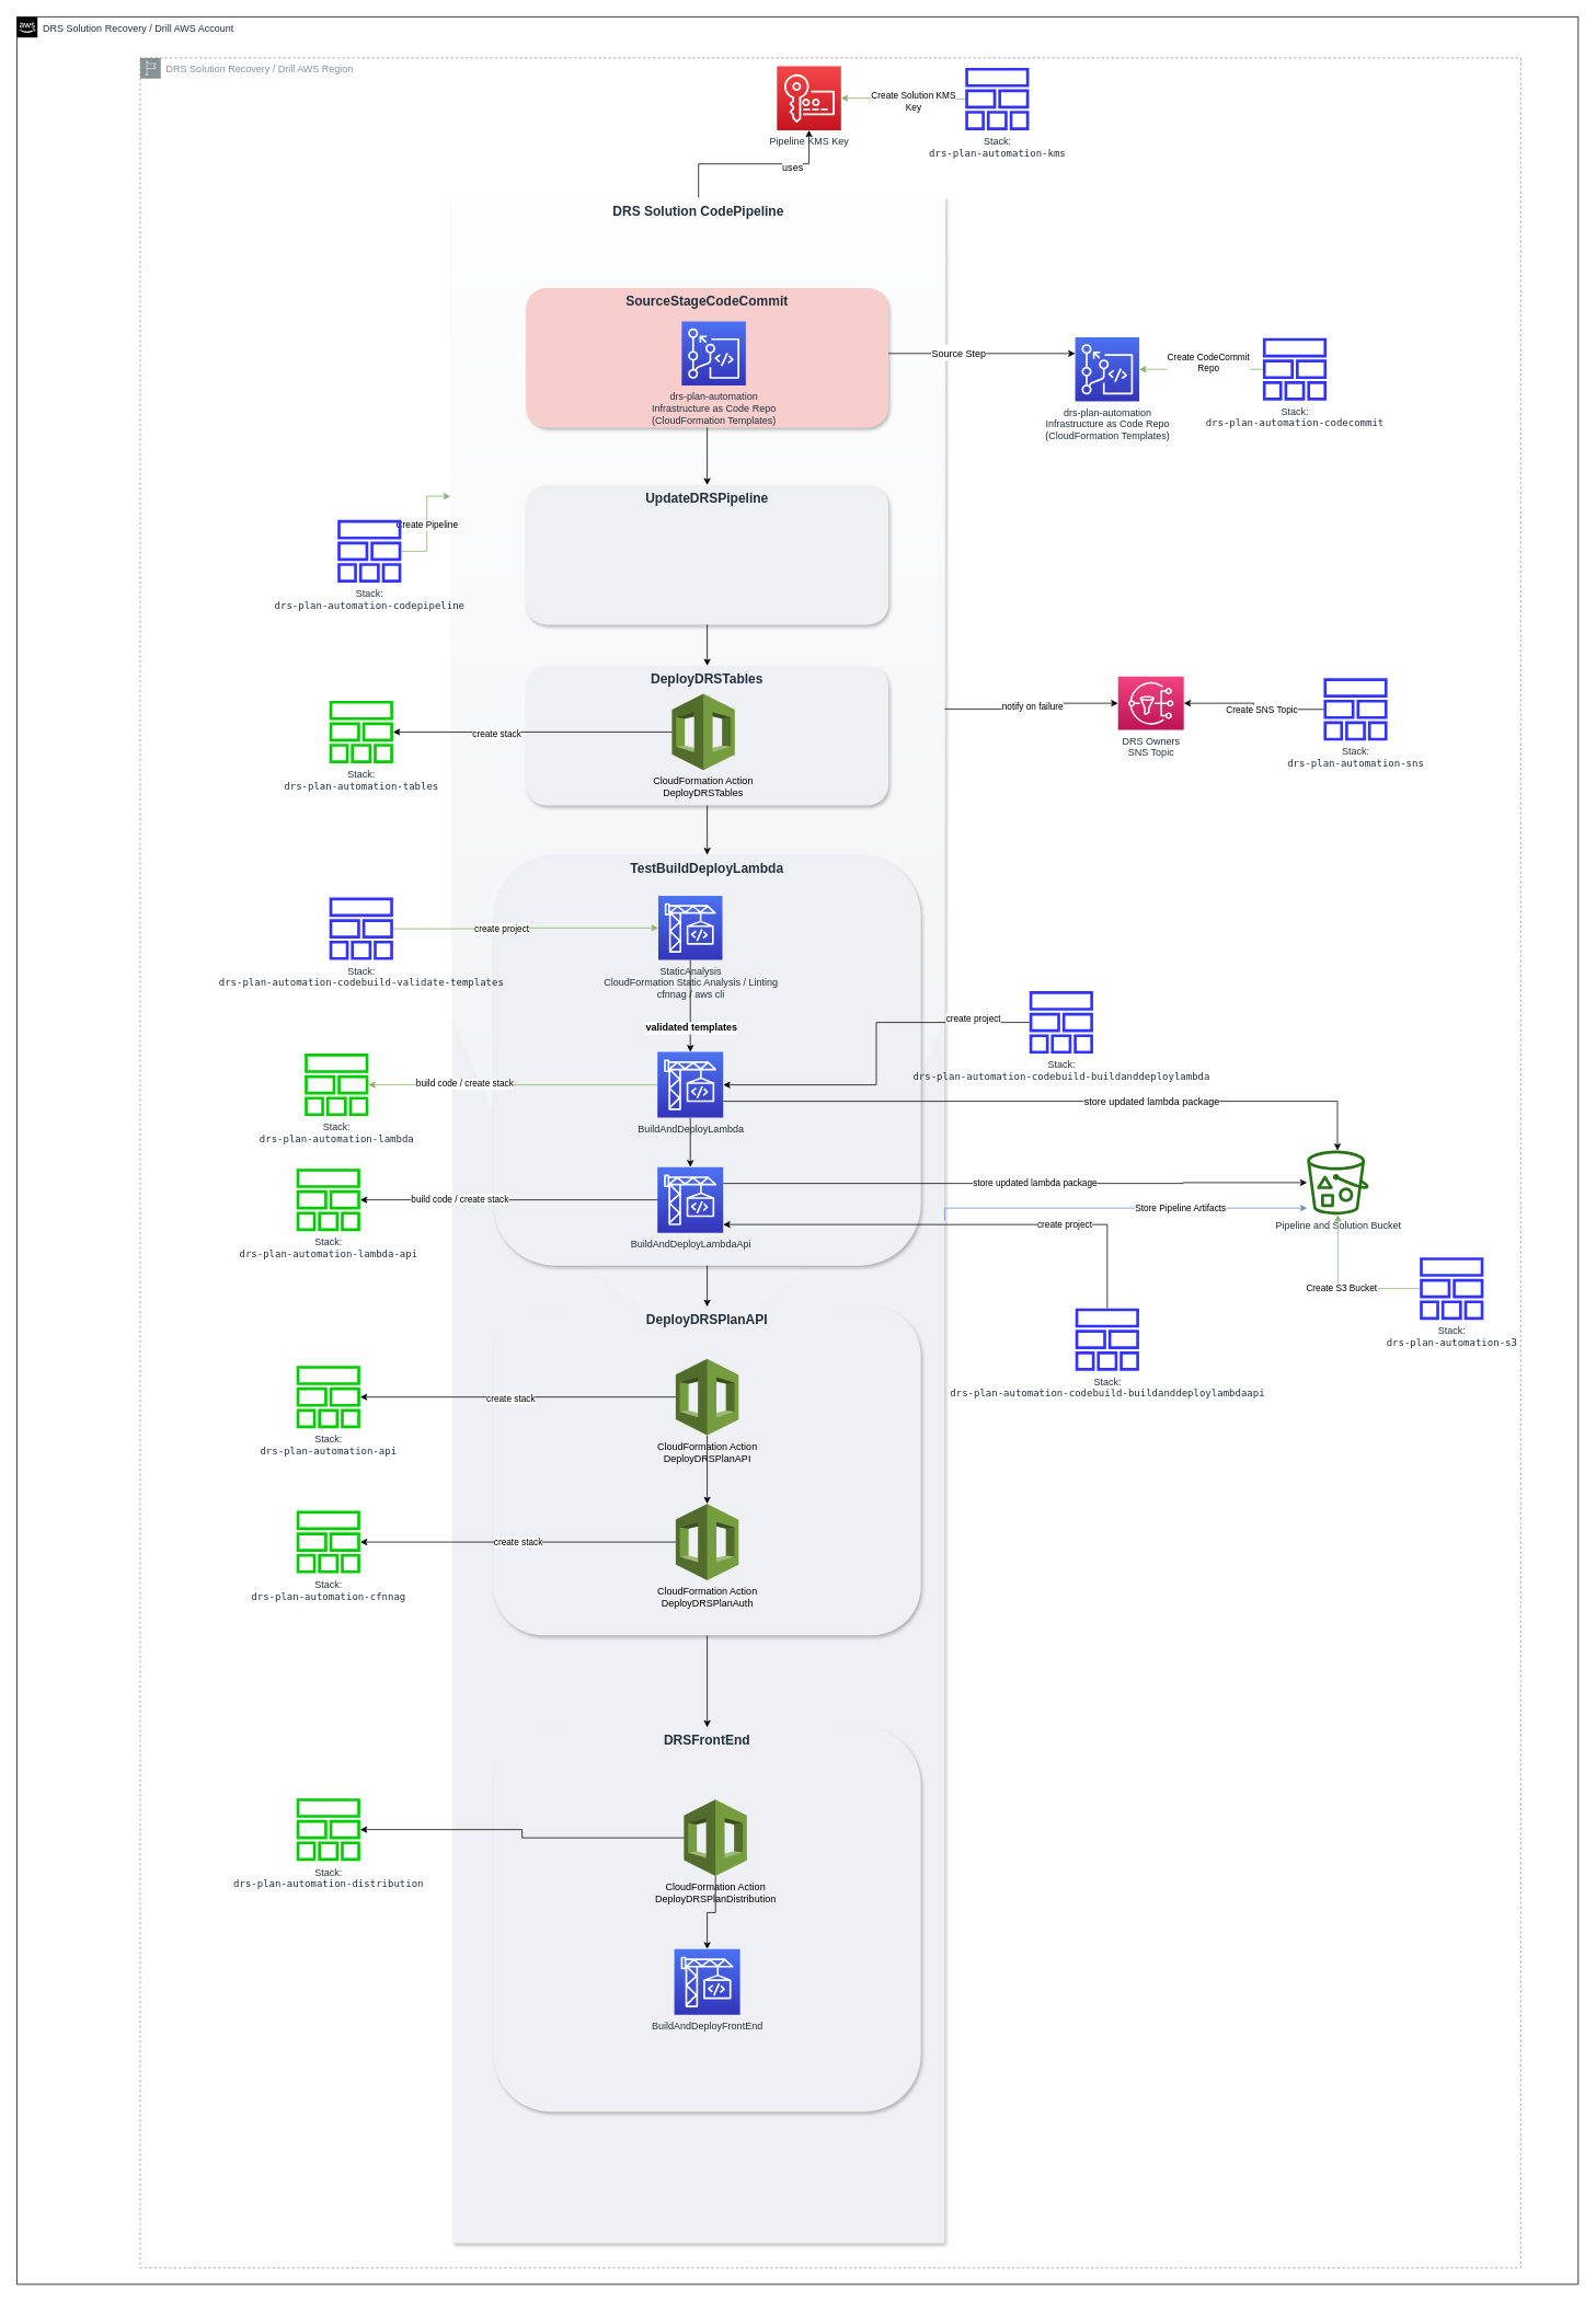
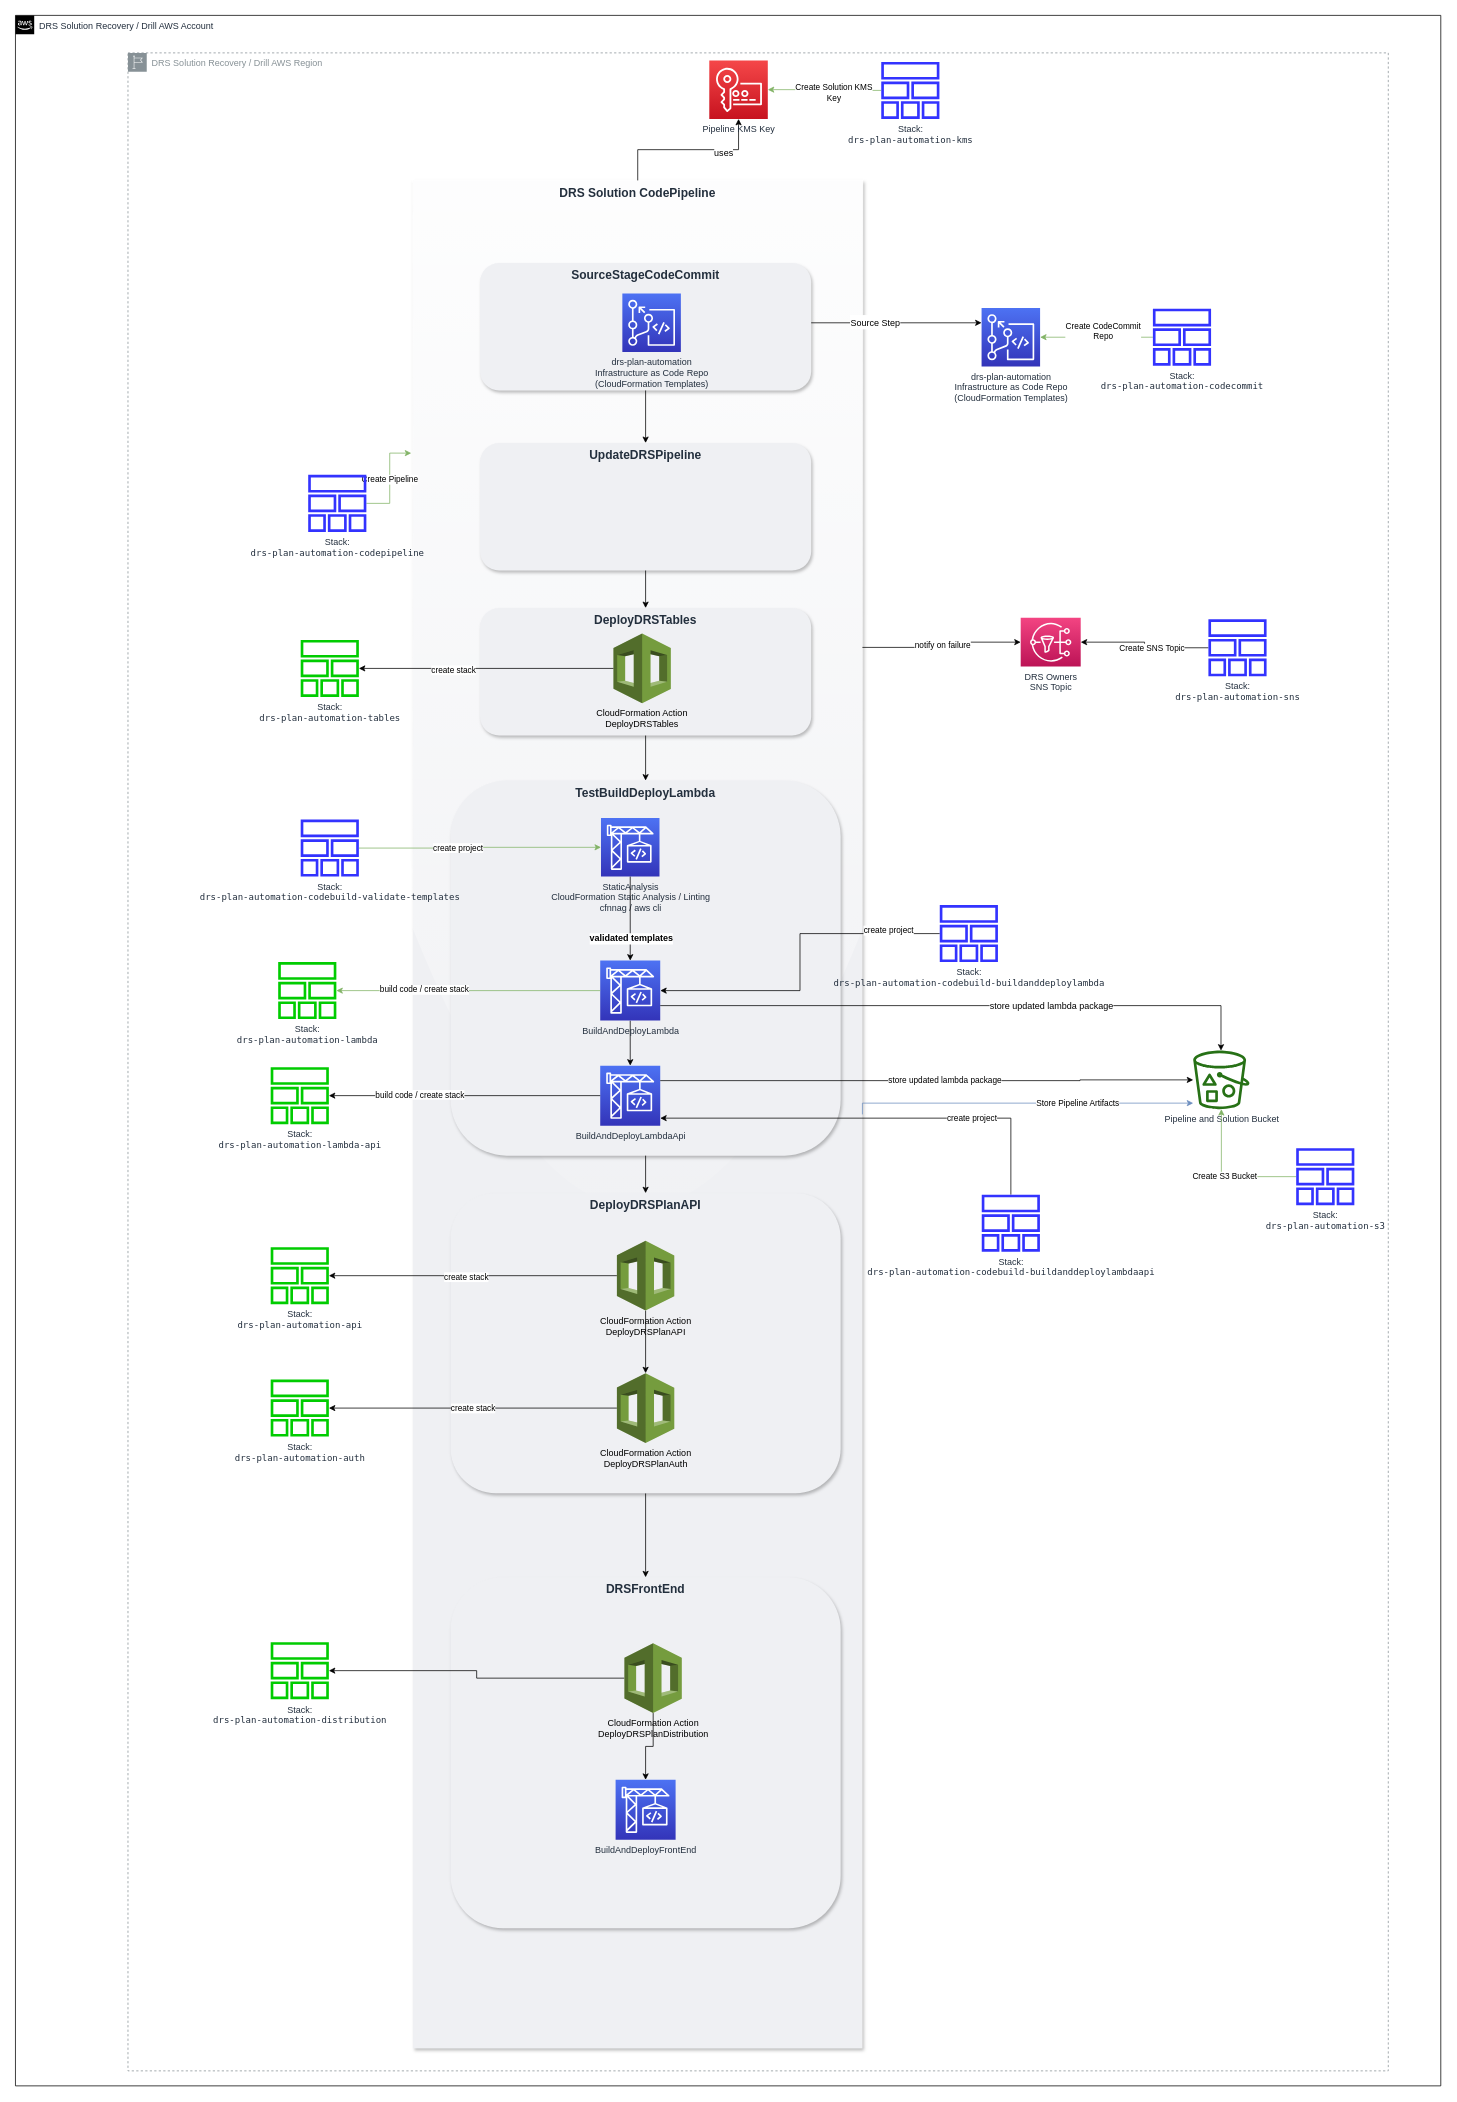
- <mxCell id="36" value="SourceStageCodeCommit" style="fillColor=#f8cecc;strokeColor=none;dashed=0;verticalAlign=top;fontStyle=1;fontColor=#232F3D;fontSize=16;glass=0;rounded=1;shadow=1;" parent="35" vertex="1"><mxGeometry width="441.392" height="170" as="geometry" /></mxCell>
+ <mxCell id="36" value="SourceStageCodeCommit" style="fillColor=#EFF0F3;strokeColor=none;dashed=0;verticalAlign=top;fontStyle=1;fontColor=#232F3D;fontSize=16;glass=0;rounded=1;shadow=1;" parent="35" vertex="1"><mxGeometry width="441.392" height="170" as="geometry" /></mxCell>
- <mxCell id="66" value="Stack:&lt;br&gt;&lt;code&gt;drs-plan-automation-cfnnag&lt;/code&gt;" style="outlineConnect=0;fontColor=#232F3E;gradientColor=none;strokeColor=none;dashed=0;verticalLabelPosition=bottom;verticalAlign=top;align=center;html=1;fontSize=12;fontStyle=0;aspect=fixed;pointerEvents=1;shape=mxgraph.aws4.stack;fillColor=#00CC00;" parent="4" vertex="1"><mxGeometry x="360" y="1838.5" width="78" height="76" as="geometry" /></mxCell>
+ <mxCell id="66" value="Stack:&lt;br&gt;&lt;code&gt;drs-plan-automation-auth&lt;/code&gt;" style="outlineConnect=0;fontColor=#232F3E;gradientColor=none;strokeColor=none;dashed=0;verticalLabelPosition=bottom;verticalAlign=top;align=center;html=1;fontSize=12;fontStyle=0;aspect=fixed;pointerEvents=1;shape=mxgraph.aws4.stack;fillColor=#00CC00;" parent="4" vertex="1"><mxGeometry x="360" y="1838.5" width="78" height="76" as="geometry" /></mxCell>
